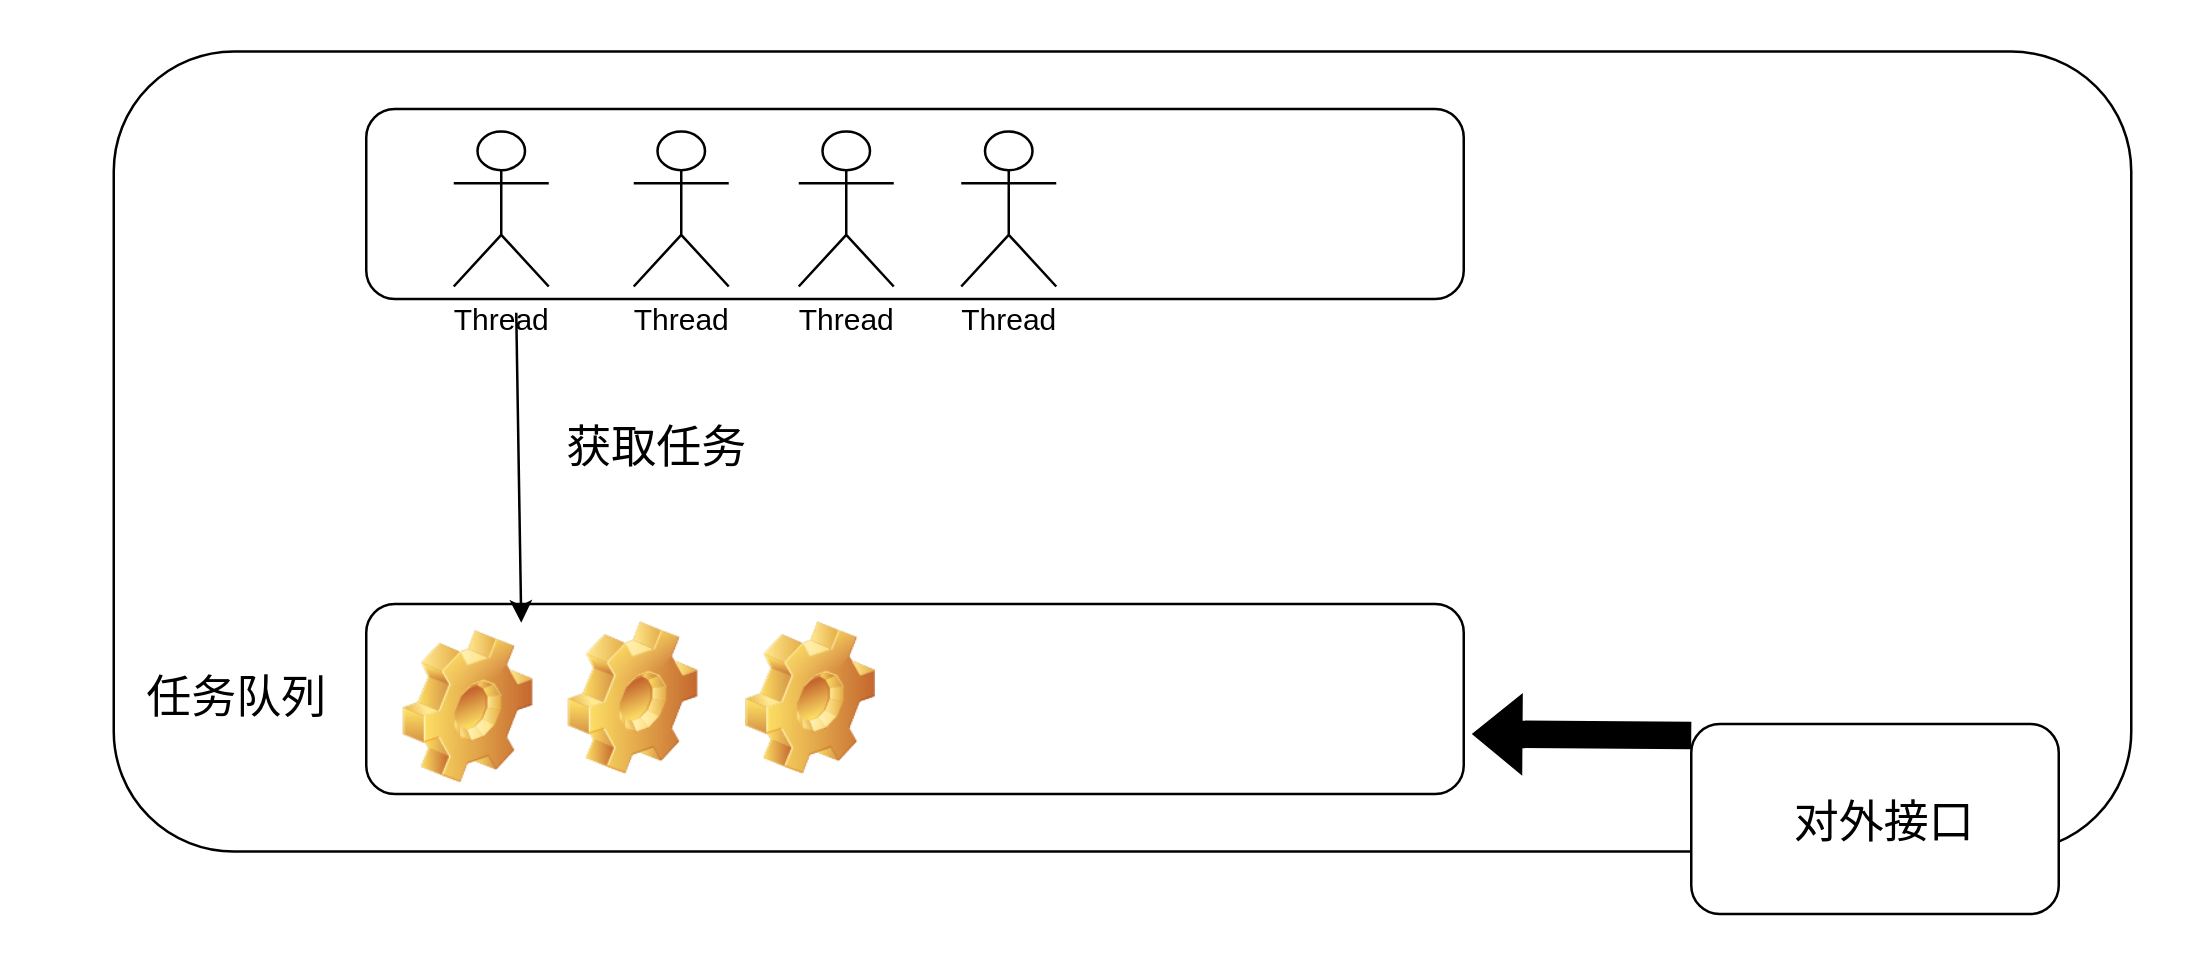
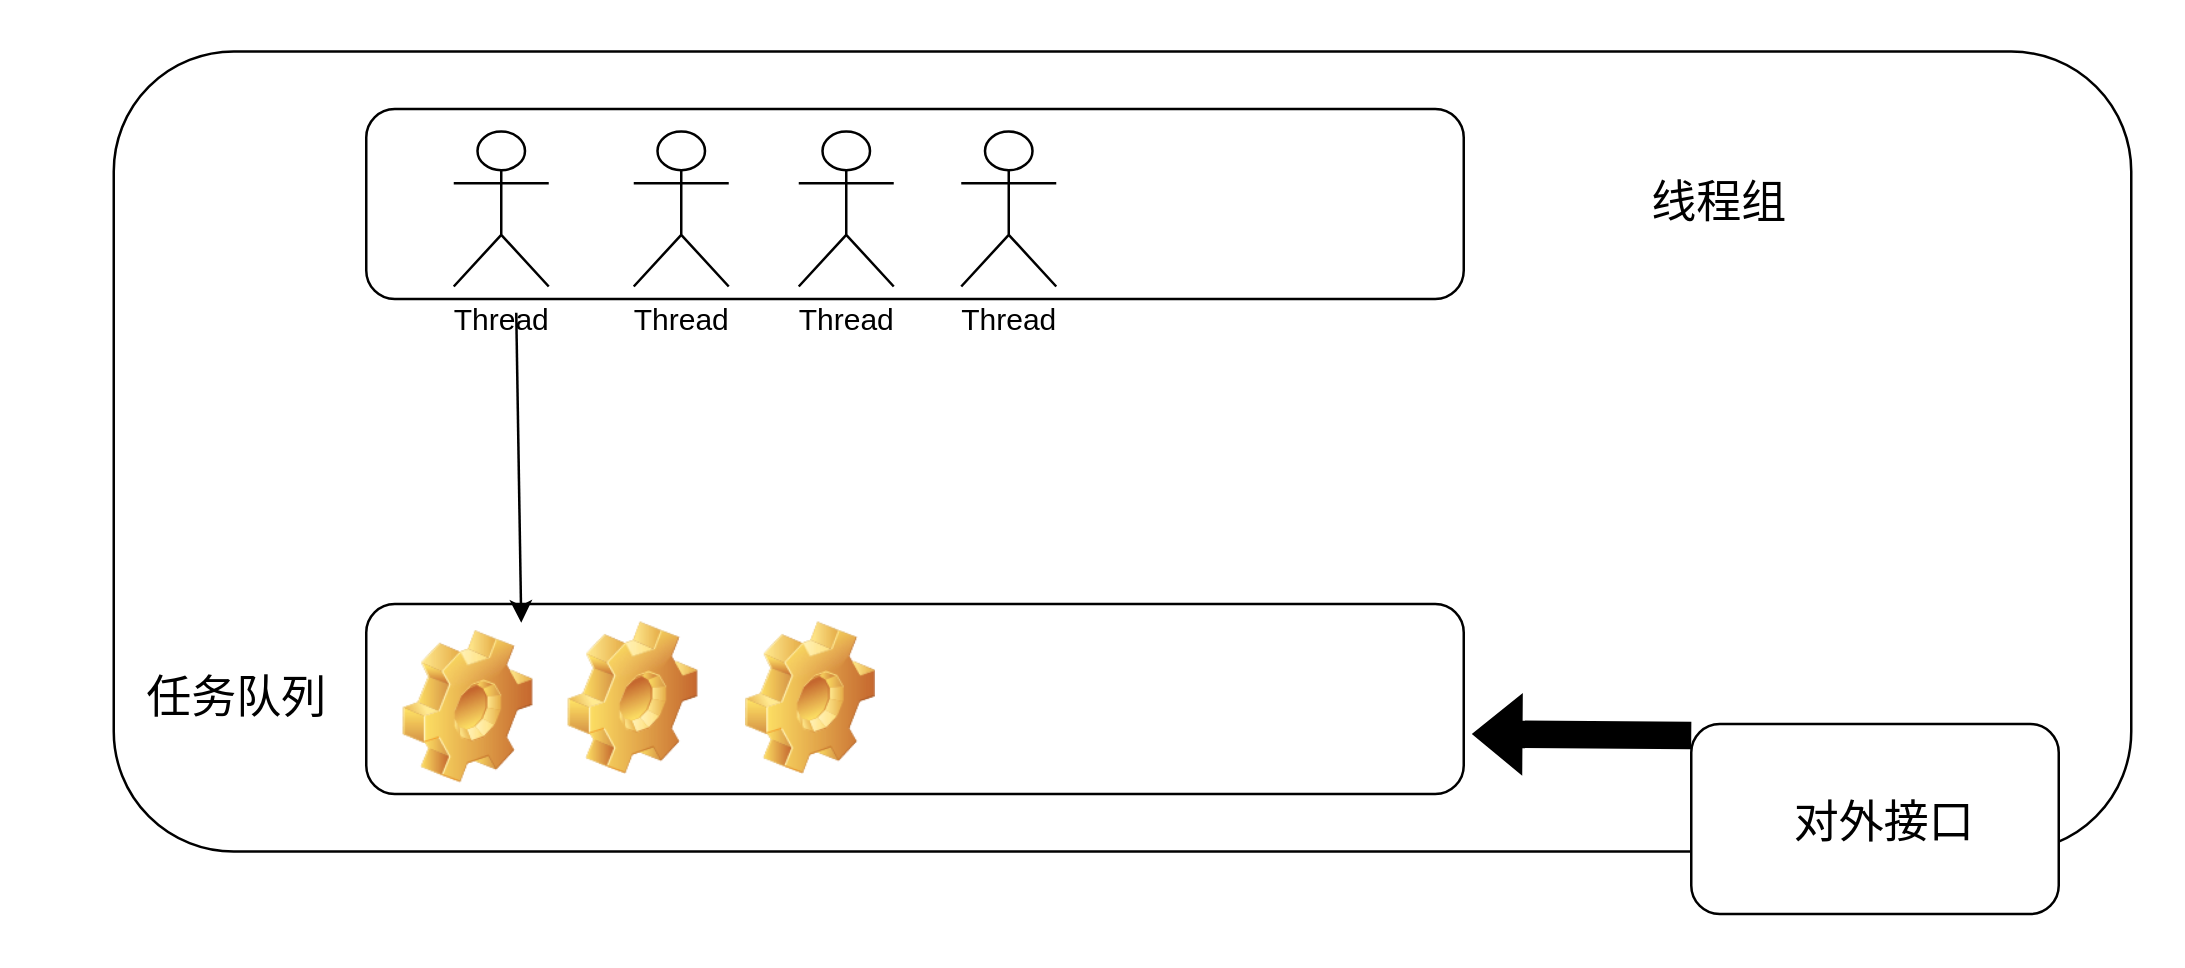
+ <mxCell id="6" value="&lt;font style=&quot;font-size: 18px;&quot;&gt;线程组&lt;/font&gt;" style="text;html=1;align=center;verticalAlign=middle;whiteSpace=wrap;rounded=0;" vertex="1" parent="1"><mxGeometry x="613" y="61.5" width="149" height="39" as="geometry" /></mxCell>
- <mxCell id="18" value="&lt;font style=&quot;font-size: 18px;&quot;&gt;获取任务&lt;/font&gt;" style="text;html=1;align=center;verticalAlign=middle;whiteSpace=wrap;rounded=0;" vertex="1" parent="1"><mxGeometry x="188" y="159" width="149" height="39" as="geometry" /></mxCell>
